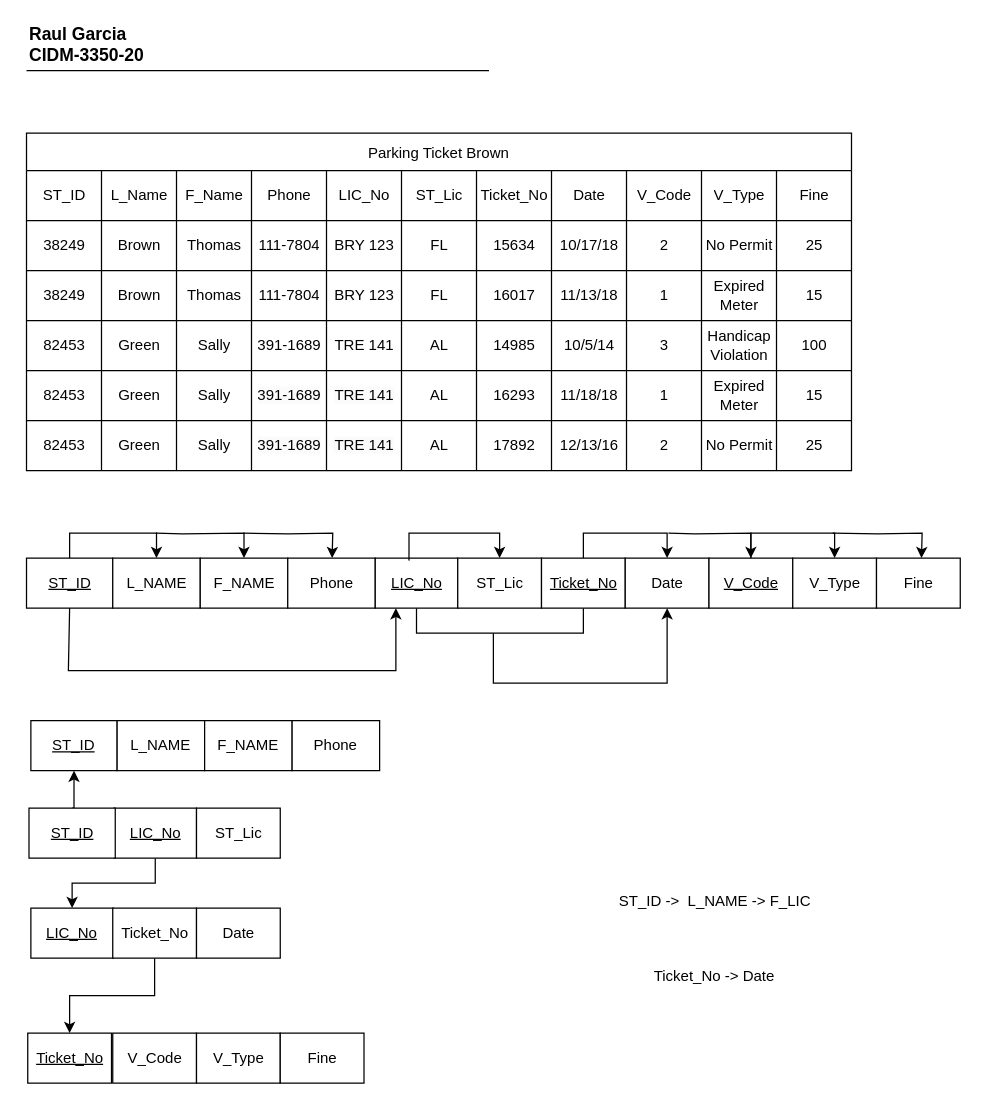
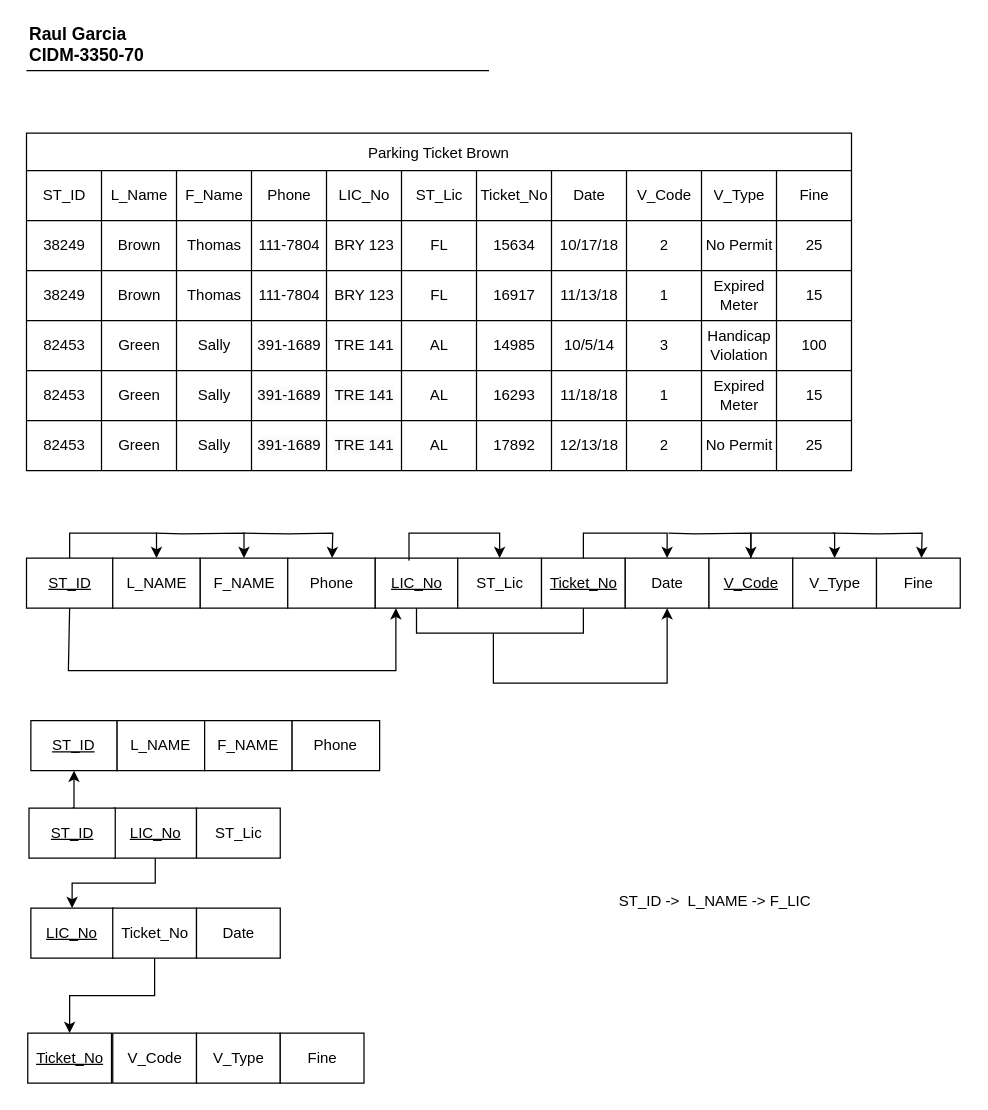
- <mxCell id="114" value="Raul Garcia&lt;div style=&quot;font-size: 14px;&quot;&gt;CIDM-3350-20&lt;/div&gt;" style="text;html=1;align=left;verticalAlign=middle;whiteSpace=wrap;rounded=0;fontStyle=1;fontSize=14;" vertex="1" parent="1"><mxGeometry x="20.5" y="20" width="122.5" height="30" as="geometry" /></mxCell>
+ <mxCell id="114" value="Raul Garcia&lt;div style=&quot;font-size: 14px;&quot;&gt;CIDM-3350-70&lt;/div&gt;" style="text;html=1;align=left;verticalAlign=middle;whiteSpace=wrap;rounded=0;fontStyle=1;fontSize=14;" vertex="1" parent="1"><mxGeometry x="20.5" y="20" width="122.5" height="30" as="geometry" /></mxCell>
- <mxCell id="34" value="16017" style="shape=partialRectangle;html=1;whiteSpace=wrap;connectable=0;strokeColor=inherit;overflow=hidden;fillColor=none;top=0;left=0;bottom=0;right=0;pointerEvents=1;" vertex="1" parent="27"><mxGeometry x="360" width="60" height="40" as="geometry"><mxRectangle width="60" height="40" as="alternateBounds" /></mxGeometry></mxCell>
+ <mxCell id="34" value="16917" style="shape=partialRectangle;html=1;whiteSpace=wrap;connectable=0;strokeColor=inherit;overflow=hidden;fillColor=none;top=0;left=0;bottom=0;right=0;pointerEvents=1;" vertex="1" parent="27"><mxGeometry x="360" width="60" height="40" as="geometry"><mxRectangle width="60" height="40" as="alternateBounds" /></mxGeometry></mxCell>
- <mxCell id="71" value="12/13/16" style="shape=partialRectangle;html=1;whiteSpace=wrap;connectable=0;strokeColor=inherit;overflow=hidden;fillColor=none;top=0;left=0;bottom=0;right=0;pointerEvents=1;" vertex="1" parent="63"><mxGeometry x="420" width="60" height="40" as="geometry"><mxRectangle width="60" height="40" as="alternateBounds" /></mxGeometry></mxCell>
+ <mxCell id="71" value="12/13/18" style="shape=partialRectangle;html=1;whiteSpace=wrap;connectable=0;strokeColor=inherit;overflow=hidden;fillColor=none;top=0;left=0;bottom=0;right=0;pointerEvents=1;" vertex="1" parent="63"><mxGeometry x="420" width="60" height="40" as="geometry"><mxRectangle width="60" height="40" as="alternateBounds" /></mxGeometry></mxCell>
- <mxCell id="76" value="Ticket_No -&amp;gt; Date" style="text;html=1;align=center;verticalAlign=middle;whiteSpace=wrap;rounded=0;" vertex="1" parent="1"><mxGeometry x="460.5" y="766" width="220" height="30" as="geometry" /></mxCell>
